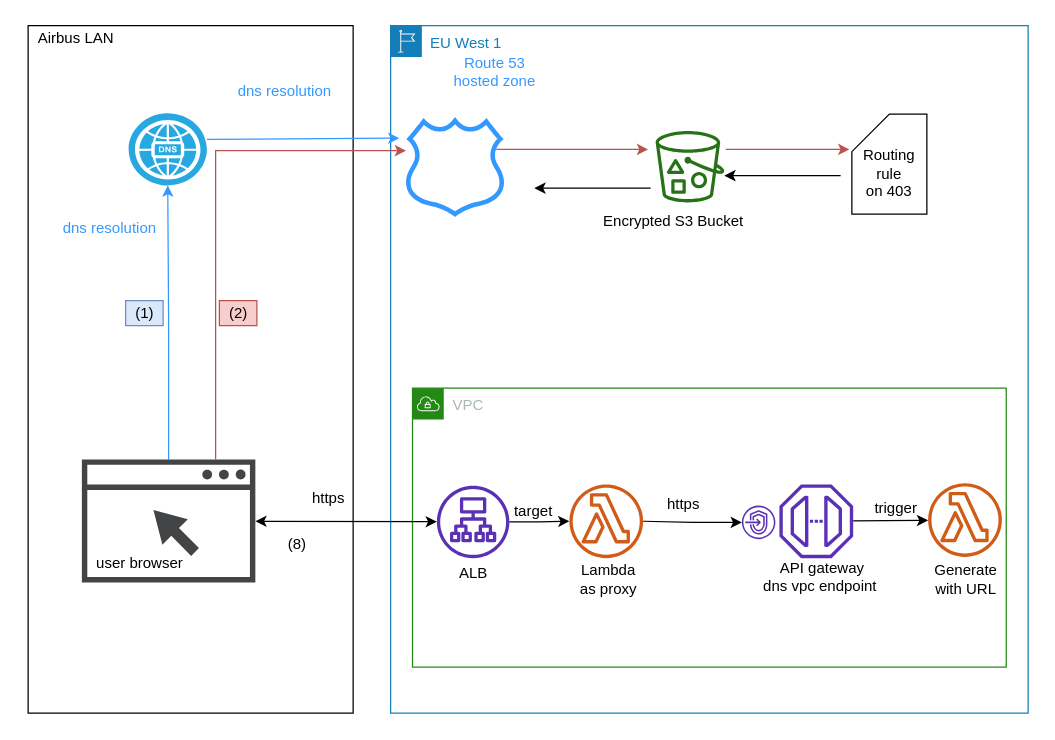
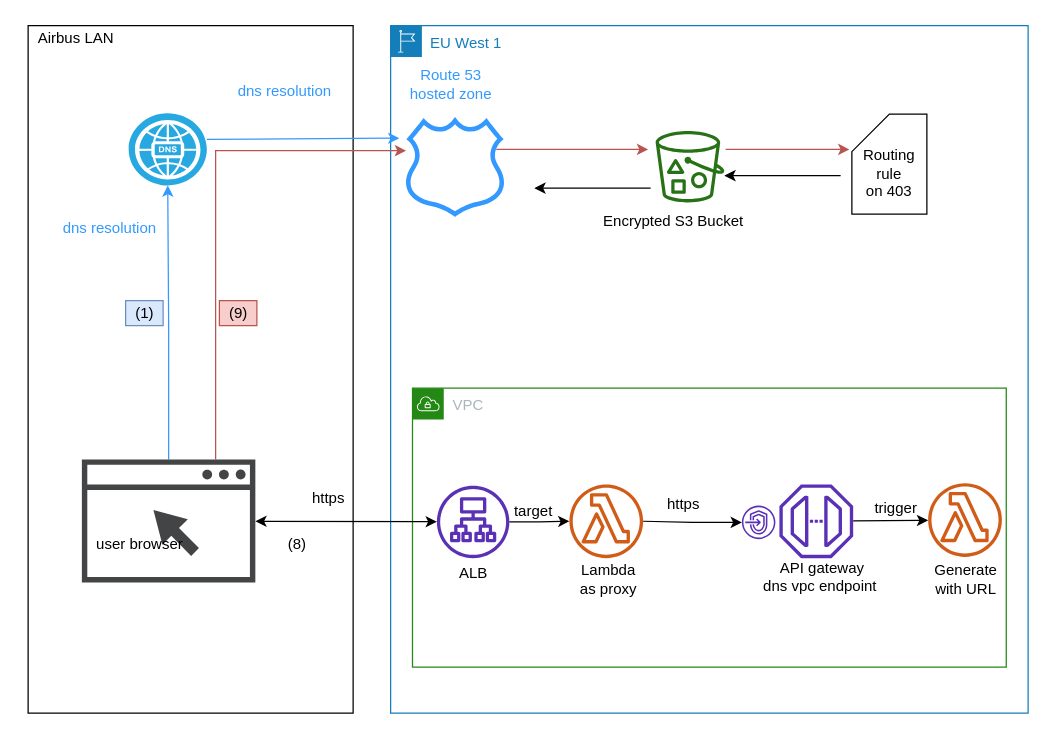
- <mxCell id="14" value="Route 53 &lt;br&gt;hosted zone" style="text;html=1;align=center;verticalAlign=middle;resizable=0;points=[];autosize=1;fontColor=#3399FF;" parent="1" vertex="1"><mxGeometry x="355" y="42.03" width="80" height="30" as="geometry" /></mxCell>
+ <mxCell id="14" value="Route 53 &lt;br&gt;hosted zone" style="text;html=1;align=center;verticalAlign=middle;resizable=0;points=[];autosize=1;fontColor=#3399FF;" parent="1" vertex="1"><mxGeometry x="320" y="52.03" width="80" height="30" as="geometry" /></mxCell>
- <mxCell id="38" value="(2)" style="text;html=1;align=center;verticalAlign=middle;resizable=0;points=[];autosize=1;fillColor=#f8cecc;strokeColor=#b85450;" parent="1" vertex="1"><mxGeometry x="175" y="240" width="30" height="20" as="geometry" /></mxCell>
+ <mxCell id="38" value="(9)" style="text;html=1;align=center;verticalAlign=middle;resizable=0;points=[];autosize=1;fillColor=#f8cecc;strokeColor=#b85450;" parent="1" vertex="1"><mxGeometry x="175" y="240" width="30" height="20" as="geometry" /></mxCell>
- <mxCell id="32" value="user browser" style="text;html=1;align=center;verticalAlign=middle;resizable=0;points=[];autosize=1;fontColor=#000000;" parent="30" vertex="1"><mxGeometry x="6" y="73.13" width="80" height="20" as="geometry" /></mxCell>
+ <mxCell id="32" value="user browser" style="text;html=1;align=center;verticalAlign=middle;resizable=0;points=[];autosize=1;fontColor=#000000;" parent="30" vertex="1"><mxGeometry x="6" y="58.13" width="80" height="20" as="geometry" /></mxCell>
